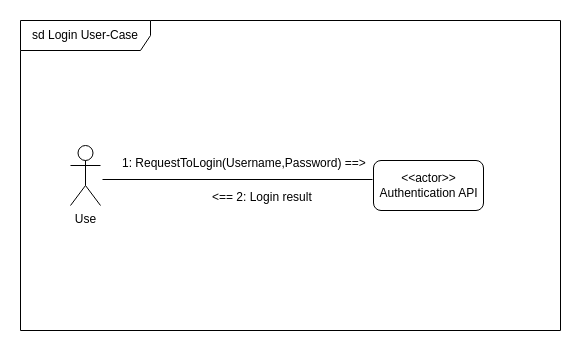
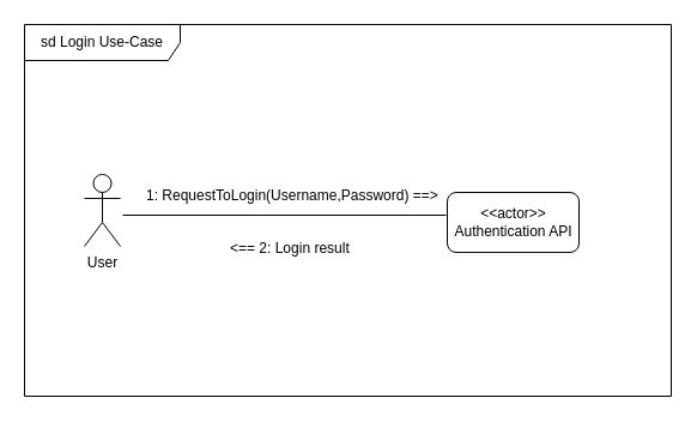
- <mxCell id="2" value="sd Login User-Case" style="shape=umlFrame;whiteSpace=wrap;html=1;width=130;height=30;" vertex="1" parent="1"><mxGeometry x="20" y="20" width="540" height="310" as="geometry" /></mxCell>
+ <mxCell id="2" value="sd Login Use-Case" style="shape=umlFrame;whiteSpace=wrap;html=1;width=130;height=30;" vertex="1" parent="1"><mxGeometry x="20" y="20" width="540" height="310" as="geometry" /></mxCell>
- <mxCell id="7" value="&amp;lt;== 2: Login result" style="text;html=1;" vertex="1" parent="1"><mxGeometry x="210" y="183" width="90" height="30" as="geometry" /></mxCell>
+ <mxCell id="7" value="&amp;lt;== 2: Login result" style="text;html=1;" vertex="1" parent="1"><mxGeometry x="190" y="193" width="90" height="30" as="geometry" /></mxCell>
- <mxCell id="3" value="Use" style="shape=umlActor;verticalLabelPosition=bottom;labelBackgroundColor=#ffffff;verticalAlign=top;html=1;" vertex="1" parent="1"><mxGeometry x="70" y="145" width="30" height="60" as="geometry" /></mxCell>
+ <mxCell id="3" value="User" style="shape=umlActor;verticalLabelPosition=bottom;labelBackgroundColor=#ffffff;verticalAlign=top;html=1;" vertex="1" parent="1"><mxGeometry x="70" y="145" width="30" height="60" as="geometry" /></mxCell>
